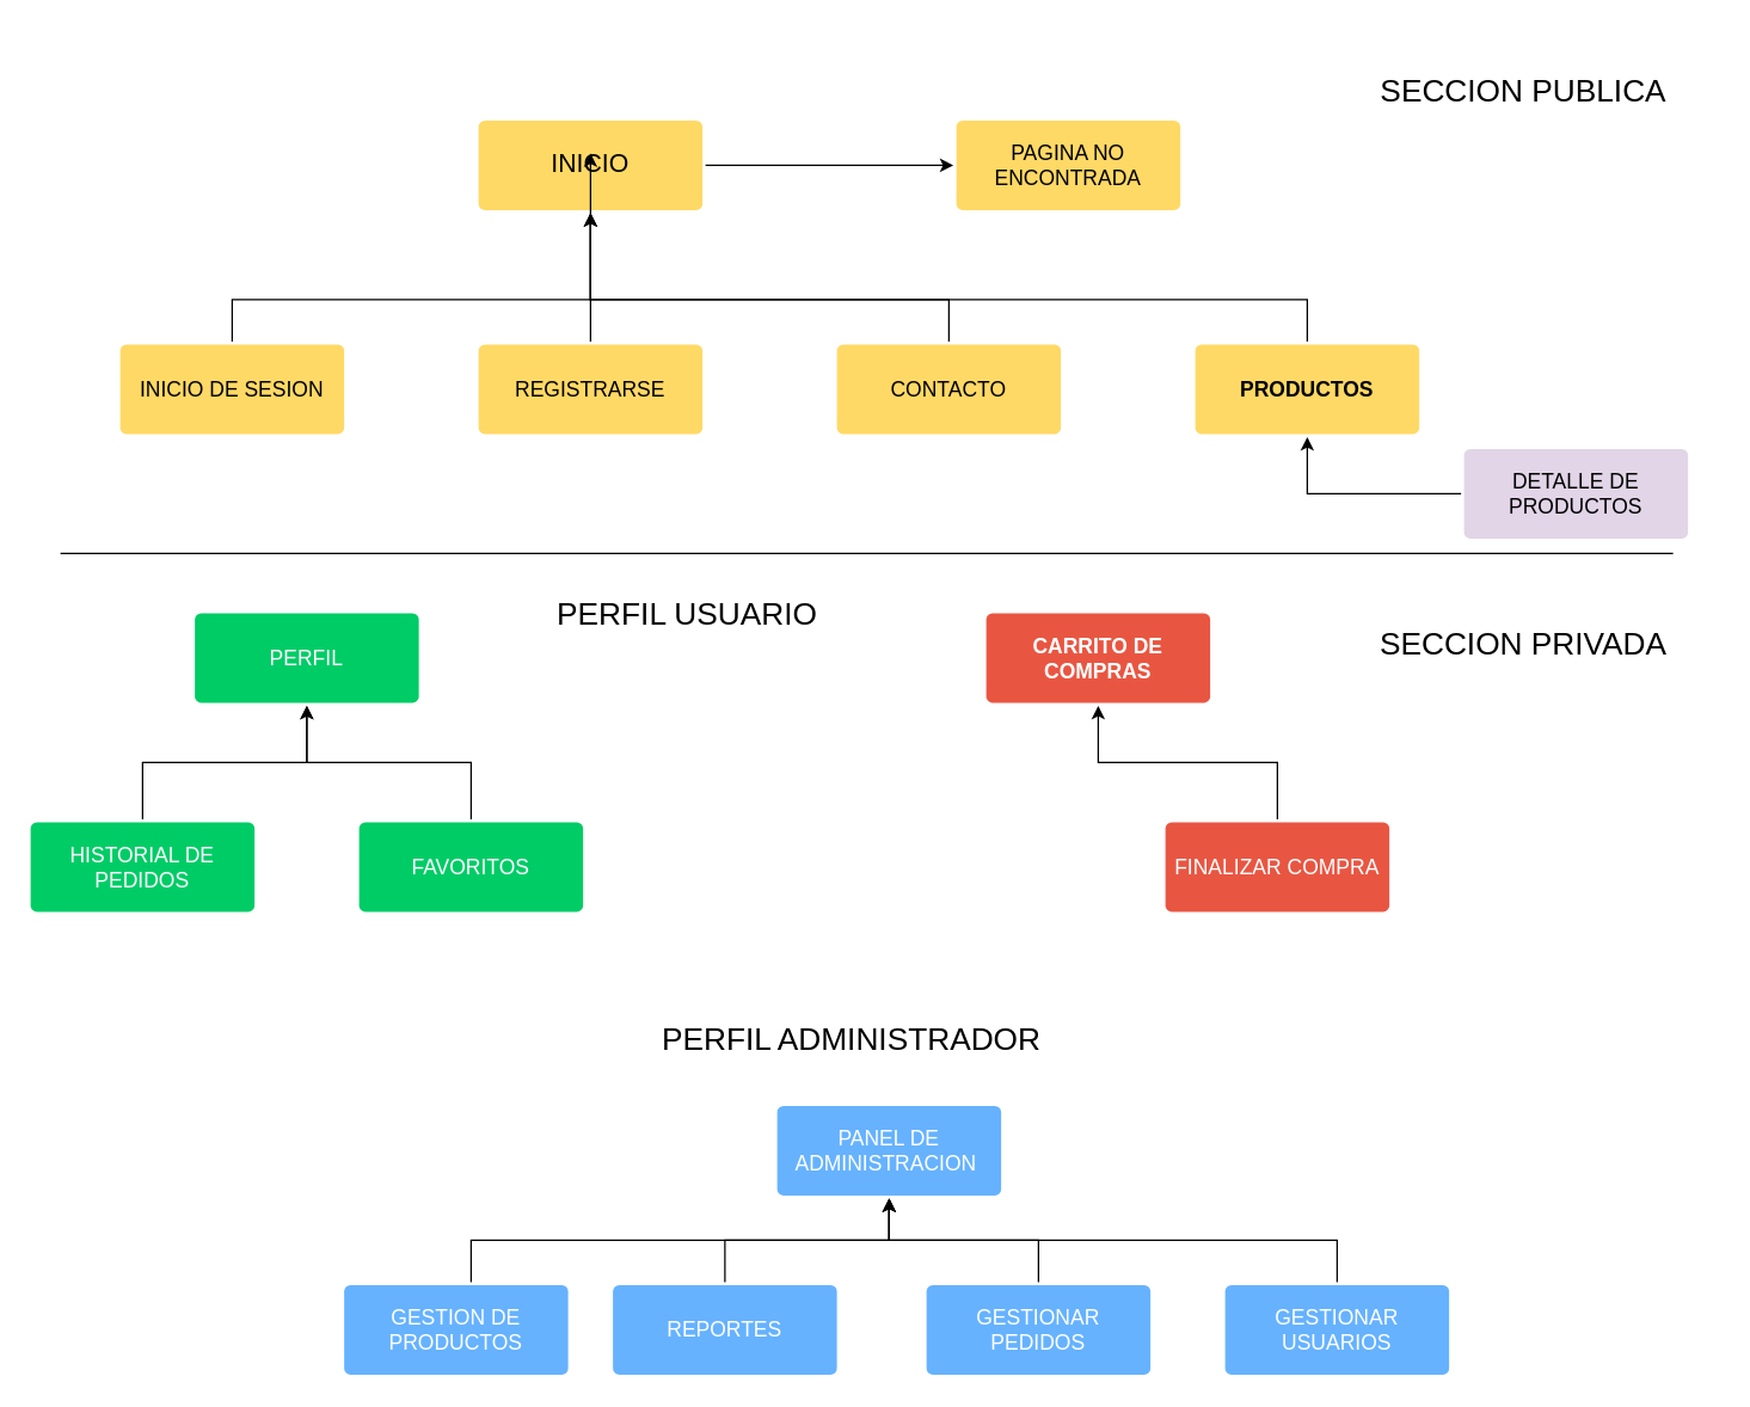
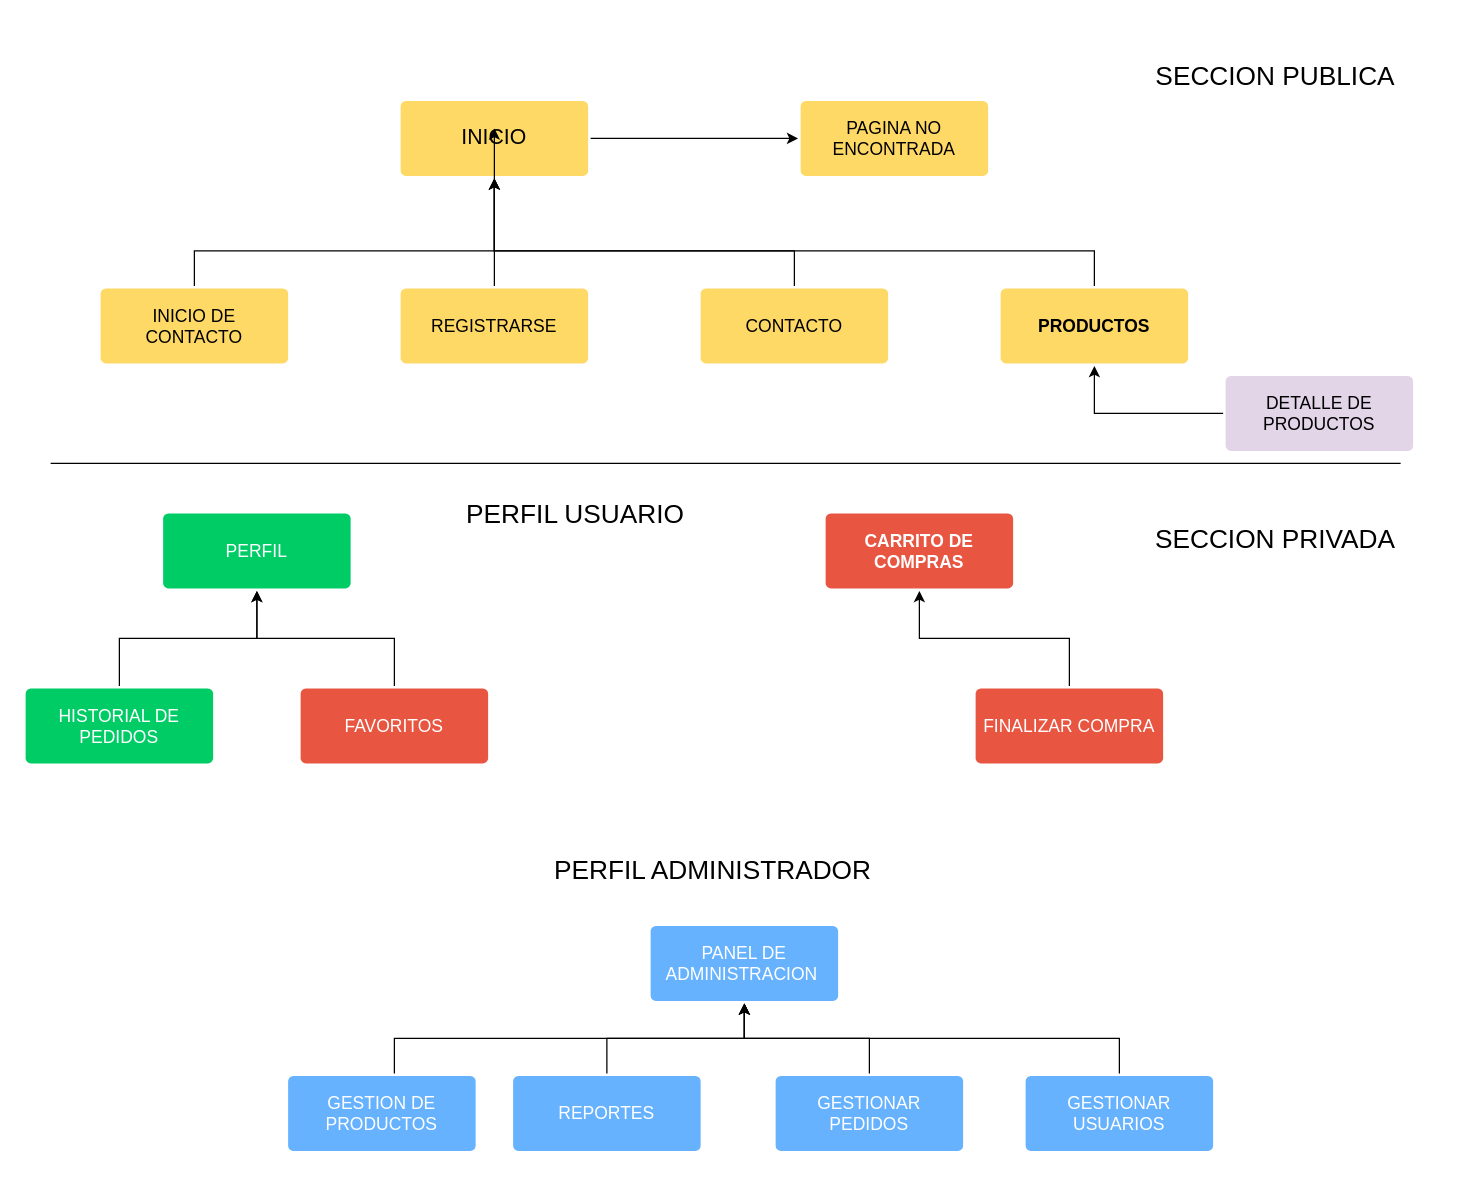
- <mxCell id="14" value="INICIO DE SESION" style="rounded=1;whiteSpace=wrap;html=1;shadow=0;labelBackgroundColor=none;strokeColor=none;strokeWidth=3;fillColor=#FFD966;fontFamily=Helvetica;fontSize=14;fontColor=#000000;align=center;spacing=5;arcSize=7;perimeterSpacing=2;" parent="1" vertex="1"><mxGeometry x="80" y="230" width="150" height="60" as="geometry" /></mxCell>
+ <mxCell id="14" value="INICIO DE CONTACTO" style="rounded=1;whiteSpace=wrap;html=1;shadow=0;labelBackgroundColor=none;strokeColor=none;strokeWidth=3;fillColor=#FFD966;fontFamily=Helvetica;fontSize=14;fontColor=#000000;align=center;spacing=5;arcSize=7;perimeterSpacing=2;" parent="1" vertex="1"><mxGeometry x="80" y="230" width="150" height="60" as="geometry" /></mxCell>
- <mxCell id="16" value="FAVORITOS" style="rounded=1;whiteSpace=wrap;html=1;shadow=0;labelBackgroundColor=none;strokeColor=none;strokeWidth=3;fillColor=#00CC66;fontFamily=Helvetica;fontSize=14;fontColor=#FFFFFF;align=center;spacing=5;fontStyle=0;arcSize=7;perimeterSpacing=2;" parent="1" vertex="1"><mxGeometry x="240" y="550" width="150" height="60" as="geometry" /></mxCell>
+ <mxCell id="16" value="FAVORITOS" style="rounded=1;whiteSpace=wrap;html=1;shadow=0;labelBackgroundColor=none;strokeColor=none;strokeWidth=3;fillColor=#e85642;fontFamily=Helvetica;fontSize=14;fontColor=#FFFFFF;align=center;spacing=5;fontStyle=0;arcSize=7;perimeterSpacing=2;" parent="1" vertex="1"><mxGeometry x="240" y="550" width="150" height="60" as="geometry" /></mxCell>
